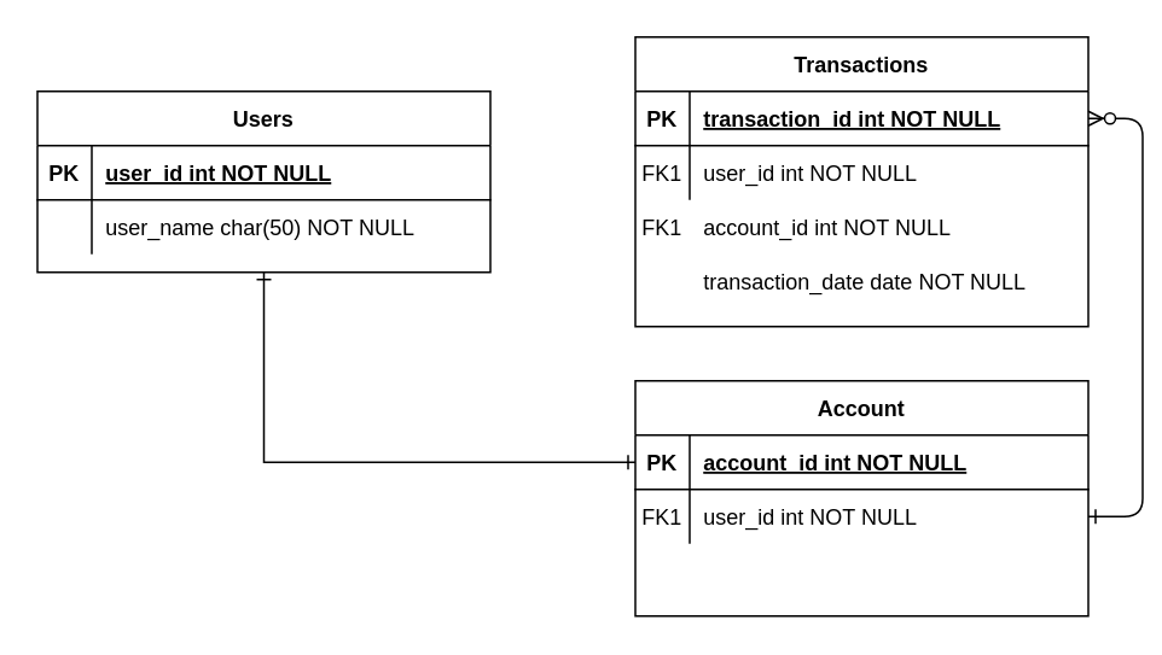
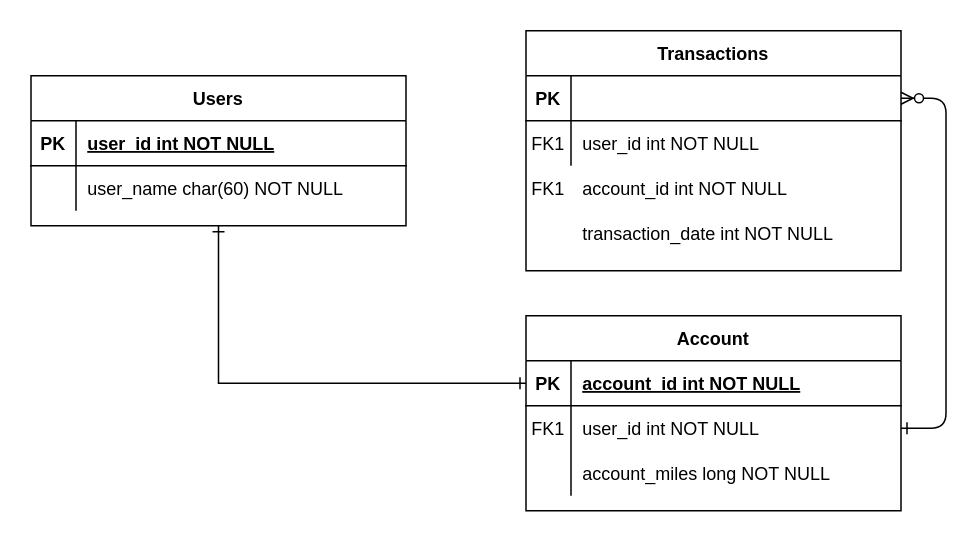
- <mxCell id="6" value="transaction_id int NOT NULL " style="shape=partialRectangle;overflow=hidden;connectable=0;fillColor=none;top=0;left=0;bottom=0;right=0;align=left;spacingLeft=6;fontStyle=5;" parent="4" vertex="1"><mxGeometry x="30" width="220" height="30" as="geometry"><mxRectangle width="220" height="30" as="alternateBounds" /></mxGeometry></mxCell>
- <mxCell id="26" value="user_name char(50) NOT NULL" style="shape=partialRectangle;overflow=hidden;connectable=0;fillColor=none;top=0;left=0;bottom=0;right=0;align=left;spacingLeft=6;" parent="24" vertex="1"><mxGeometry x="30" width="220" height="30" as="geometry"><mxRectangle width="220" height="30" as="alternateBounds" /></mxGeometry></mxCell>
+ <mxCell id="26" value="user_name char(60) NOT NULL" style="shape=partialRectangle;overflow=hidden;connectable=0;fillColor=none;top=0;left=0;bottom=0;right=0;align=left;spacingLeft=6;" parent="24" vertex="1"><mxGeometry x="30" width="220" height="30" as="geometry"><mxRectangle width="220" height="30" as="alternateBounds" /></mxGeometry></mxCell>
- <mxCell id="32" value="transaction_date date NOT NULL" style="shape=partialRectangle;overflow=hidden;connectable=0;fillColor=none;top=0;left=0;bottom=0;right=0;align=left;spacingLeft=6;" parent="30" vertex="1"><mxGeometry x="30" width="220" height="30" as="geometry"><mxRectangle width="220" height="30" as="alternateBounds" /></mxGeometry></mxCell>
+ <mxCell id="32" value="transaction_date int NOT NULL" style="shape=partialRectangle;overflow=hidden;connectable=0;fillColor=none;top=0;left=0;bottom=0;right=0;align=left;spacingLeft=6;" parent="30" vertex="1"><mxGeometry x="30" width="220" height="30" as="geometry"><mxRectangle width="220" height="30" as="alternateBounds" /></mxGeometry></mxCell>
+ <mxCell id="19" value="account_miles long NOT NULL" style="shape=partialRectangle;overflow=hidden;connectable=0;fillColor=none;top=0;left=0;bottom=0;right=0;align=left;spacingLeft=6;" parent="17" vertex="1"><mxGeometry x="30" width="220" height="30" as="geometry"><mxRectangle width="220" height="30" as="alternateBounds" /></mxGeometry></mxCell>
